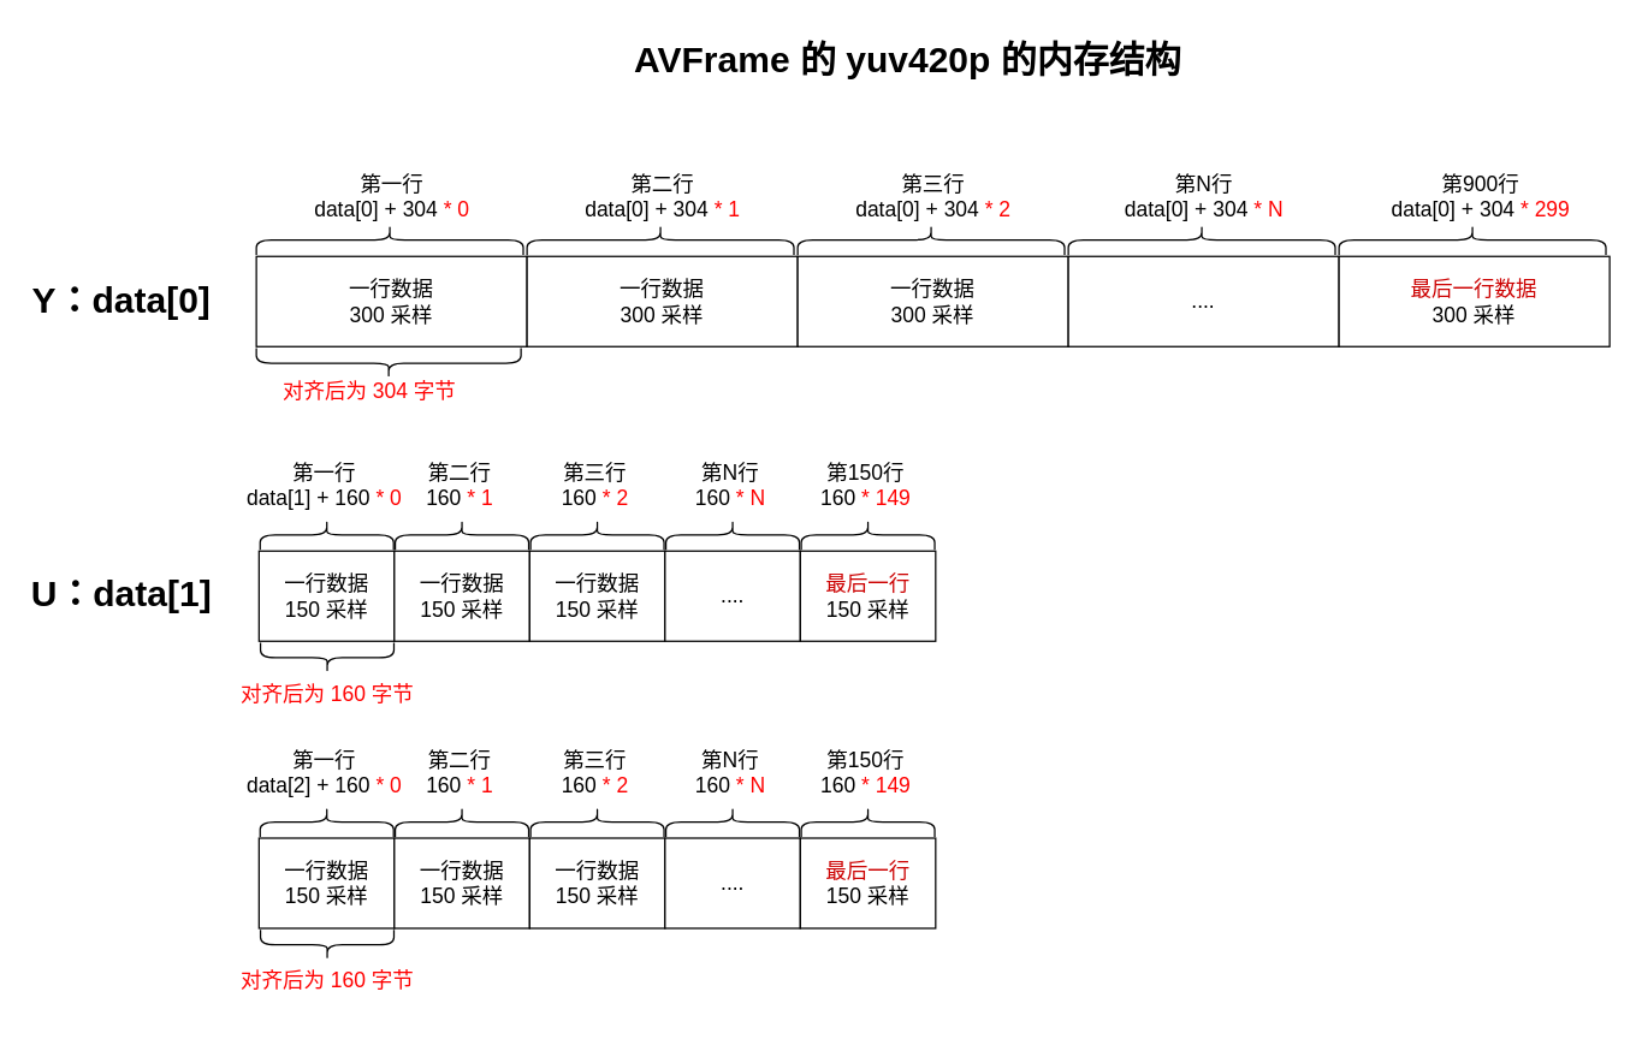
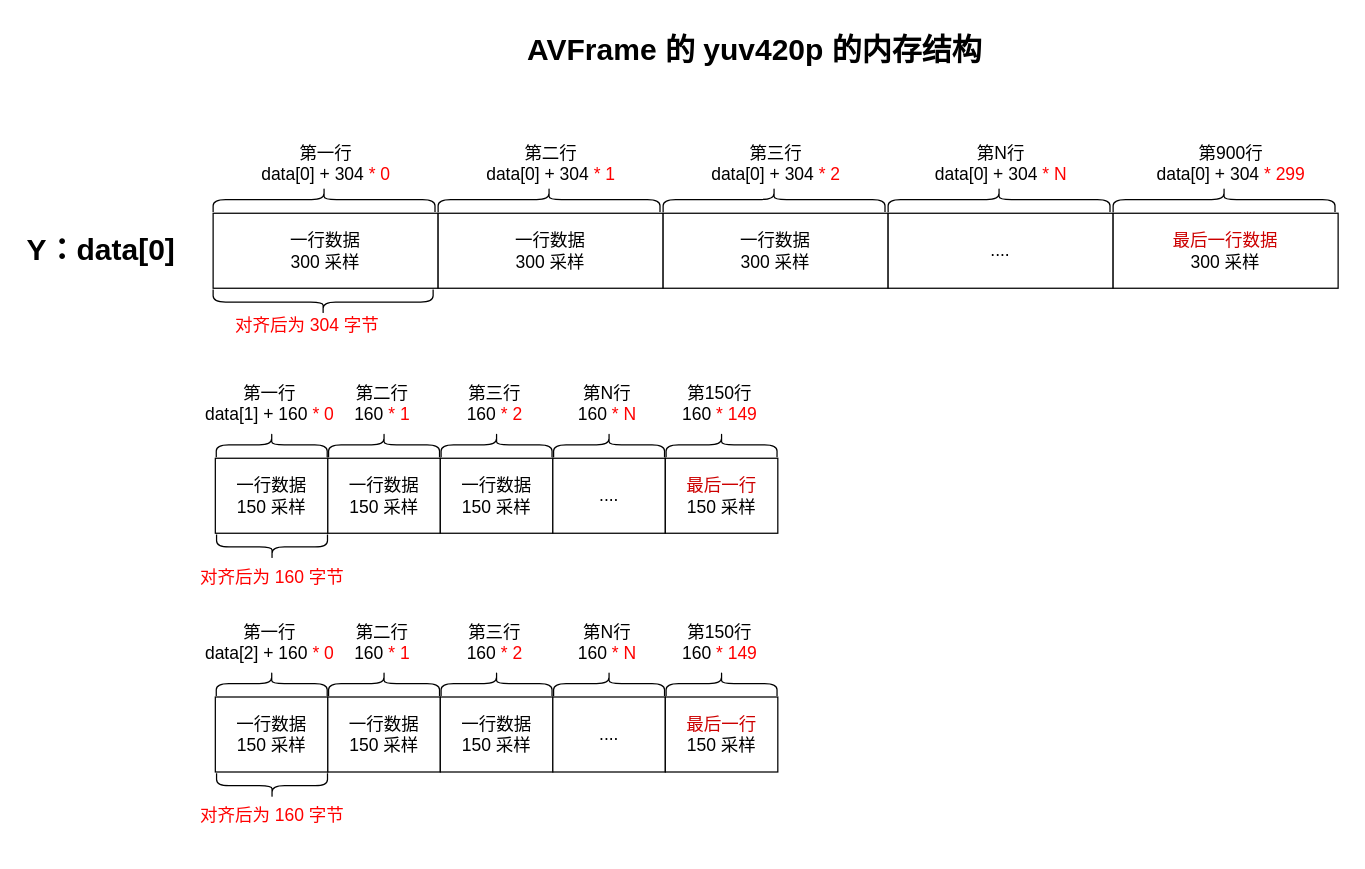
- <mxCell id="55" value="U：data[1]" style="text;strokeColor=none;fillColor=none;html=1;fontSize=24;fontStyle=1;verticalAlign=middle;align=center;" vertex="1" parent="1"><mxGeometry x="20" y="374.5" width="120" height="40" as="geometry" /></mxCell>
